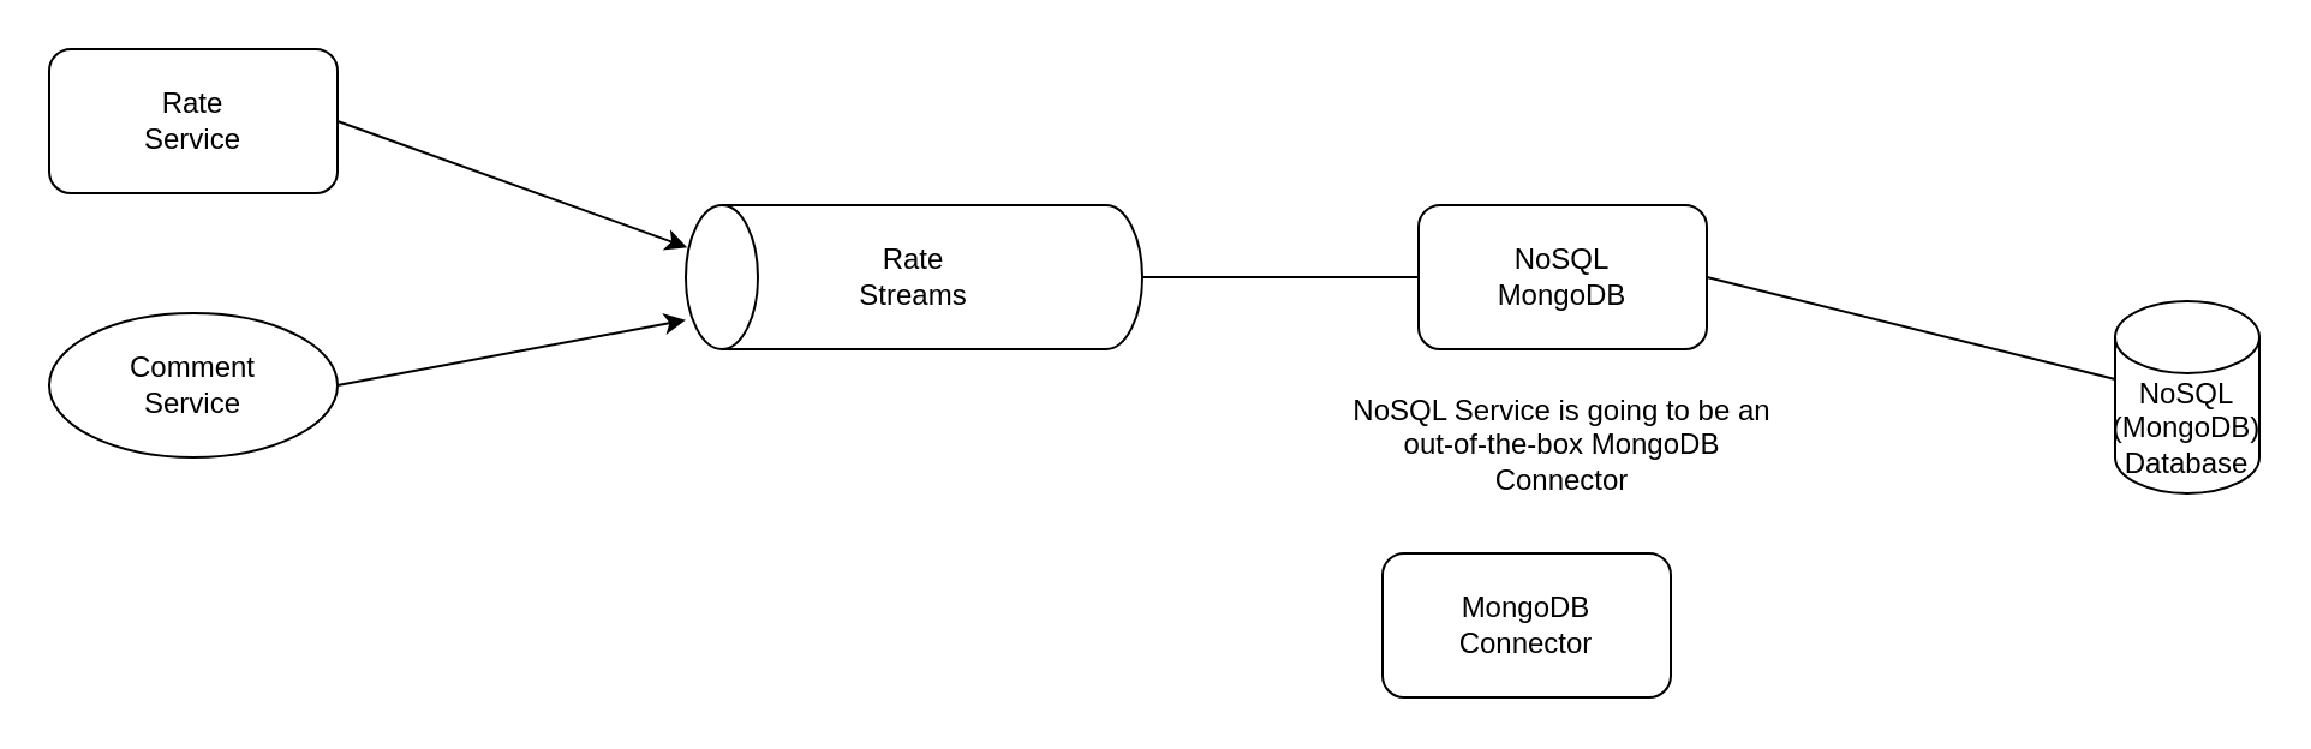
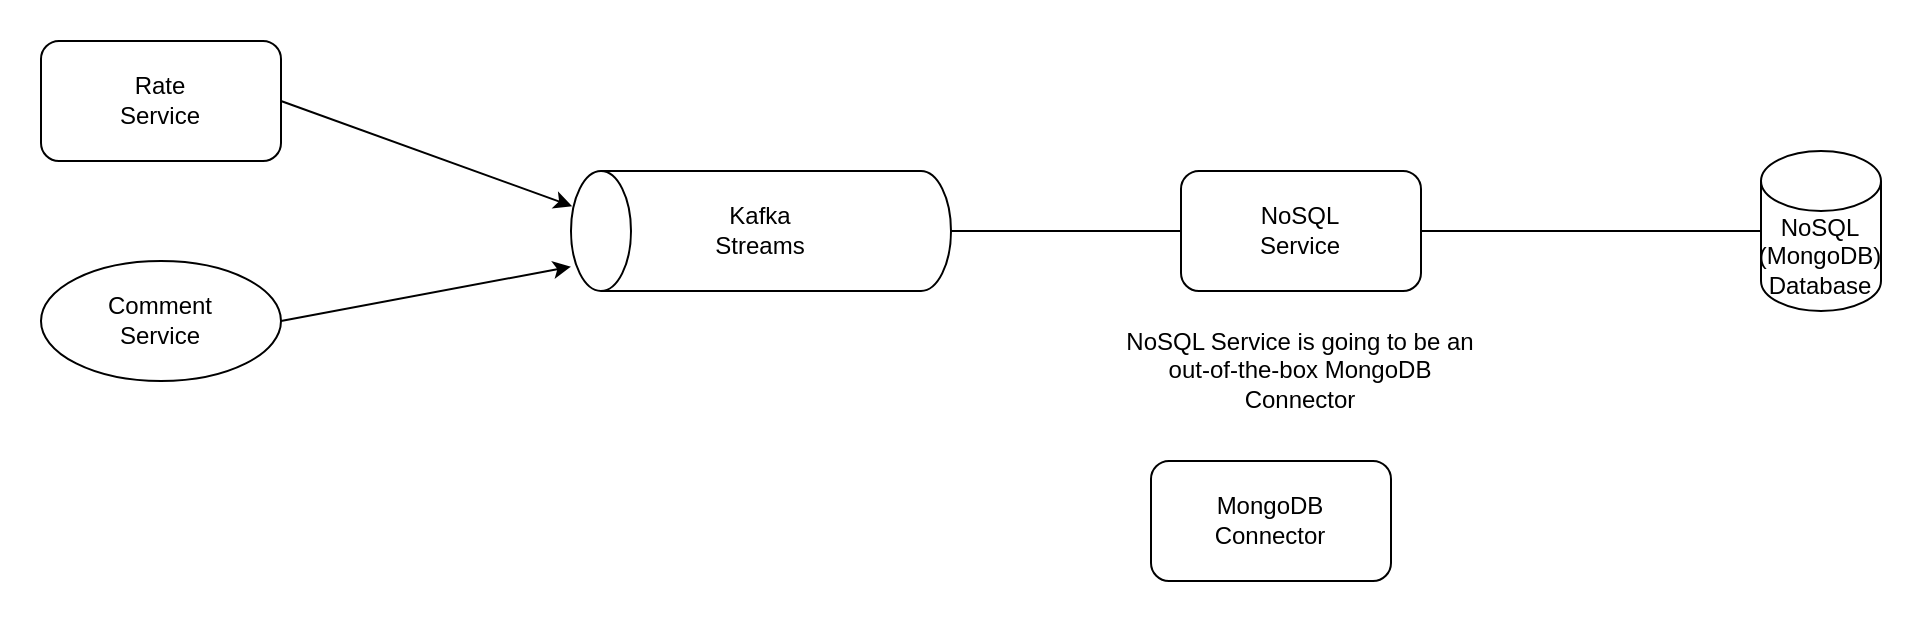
- <mxCell id="4" value="Rate Streams" style="text;html=1;strokeColor=none;fillColor=none;align=center;verticalAlign=middle;whiteSpace=wrap;rounded=0;" vertex="1" parent="1"><mxGeometry x="350" y="100" width="60" height="30" as="geometry" /></mxCell>
+ <mxCell id="4" value="Kafka Streams" style="text;html=1;strokeColor=none;fillColor=none;align=center;verticalAlign=middle;whiteSpace=wrap;rounded=0;" vertex="1" parent="1"><mxGeometry x="350" y="100" width="60" height="30" as="geometry" /></mxCell>
- <mxCell id="8" value="NoSQL&lt;br&gt;MongoDB" style="rounded=1;whiteSpace=wrap;html=1;" vertex="1" parent="1"><mxGeometry x="590" y="85" width="120" height="60" as="geometry" /></mxCell>
+ <mxCell id="8" value="NoSQL&lt;br&gt;Service" style="rounded=1;whiteSpace=wrap;html=1;" vertex="1" parent="1"><mxGeometry x="590" y="85" width="120" height="60" as="geometry" /></mxCell>
- <mxCell id="9" value="NoSQL&lt;br&gt;(MongoDB) Database" style="shape=cylinder3;whiteSpace=wrap;html=1;boundedLbl=1;backgroundOutline=1;size=15;" vertex="1" parent="1"><mxGeometry x="880" y="125" width="60" height="80" as="geometry" /></mxCell>
+ <mxCell id="9" value="NoSQL&lt;br&gt;(MongoDB) Database" style="shape=cylinder3;whiteSpace=wrap;html=1;boundedLbl=1;backgroundOutline=1;size=15;" vertex="1" parent="1"><mxGeometry x="880" y="75" width="60" height="80" as="geometry" /></mxCell>
